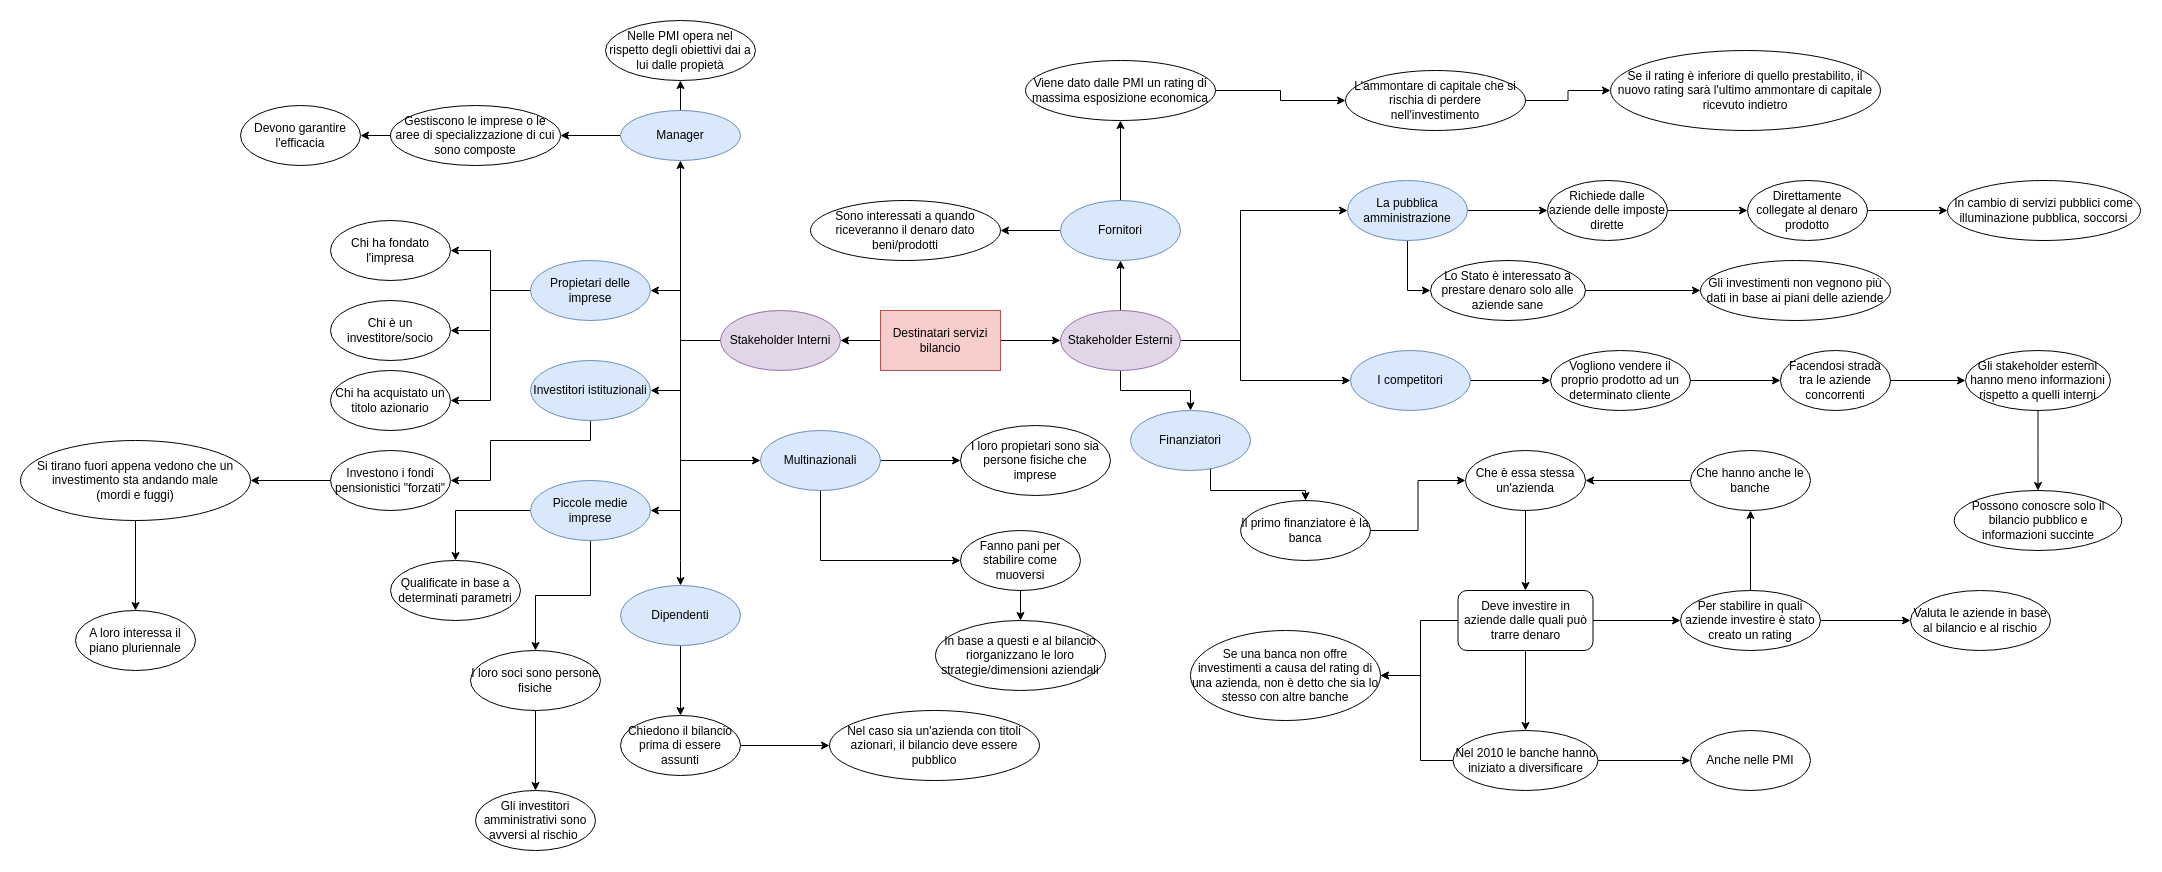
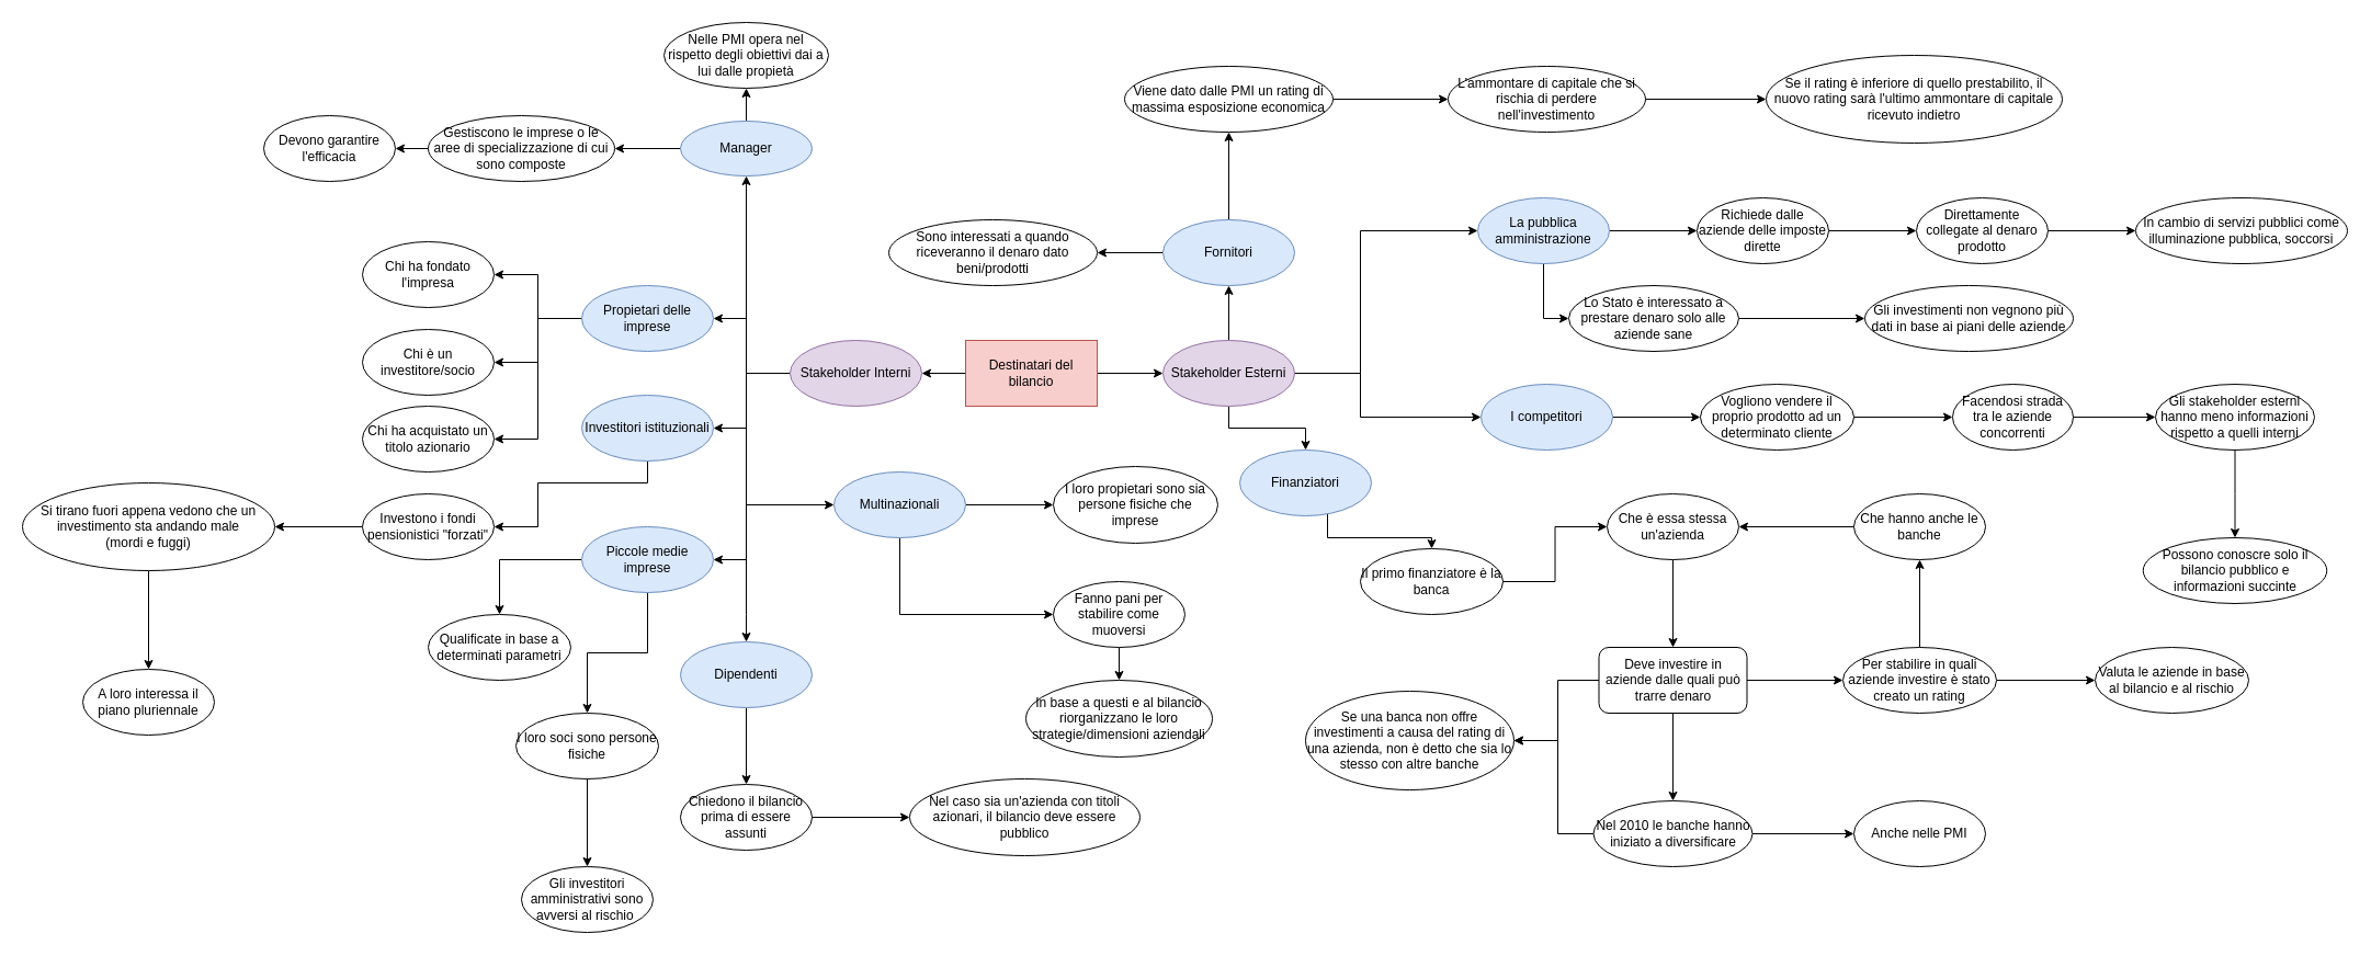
- <mxCell id="85" value="L'ammontare di capitale che si rischia di perdere nell'investimento" style="ellipse;whiteSpace=wrap;html=1;rounded=0;" parent="1" vertex="1"><mxGeometry x="1345" y="70" width="180" height="60" as="geometry" /></mxCell>
+ <mxCell id="85" value="L'ammontare di capitale che si rischia di perdere nell'investimento" style="ellipse;whiteSpace=wrap;html=1;rounded=0;" parent="1" vertex="1"><mxGeometry x="1320" y="60" width="180" height="60" as="geometry" /></mxCell>
- <mxCell id="4" value="Destinatari servizi bilancio" style="rounded=0;whiteSpace=wrap;html=1;fillColor=#f8cecc;strokeColor=#b85450;" parent="1" vertex="1"><mxGeometry x="880" y="310" width="120" height="60" as="geometry" /></mxCell>
+ <mxCell id="4" value="Destinatari del bilancio" style="rounded=0;whiteSpace=wrap;html=1;fillColor=#f8cecc;strokeColor=#b85450;" parent="1" vertex="1"><mxGeometry x="880" y="310" width="120" height="60" as="geometry" /></mxCell>
